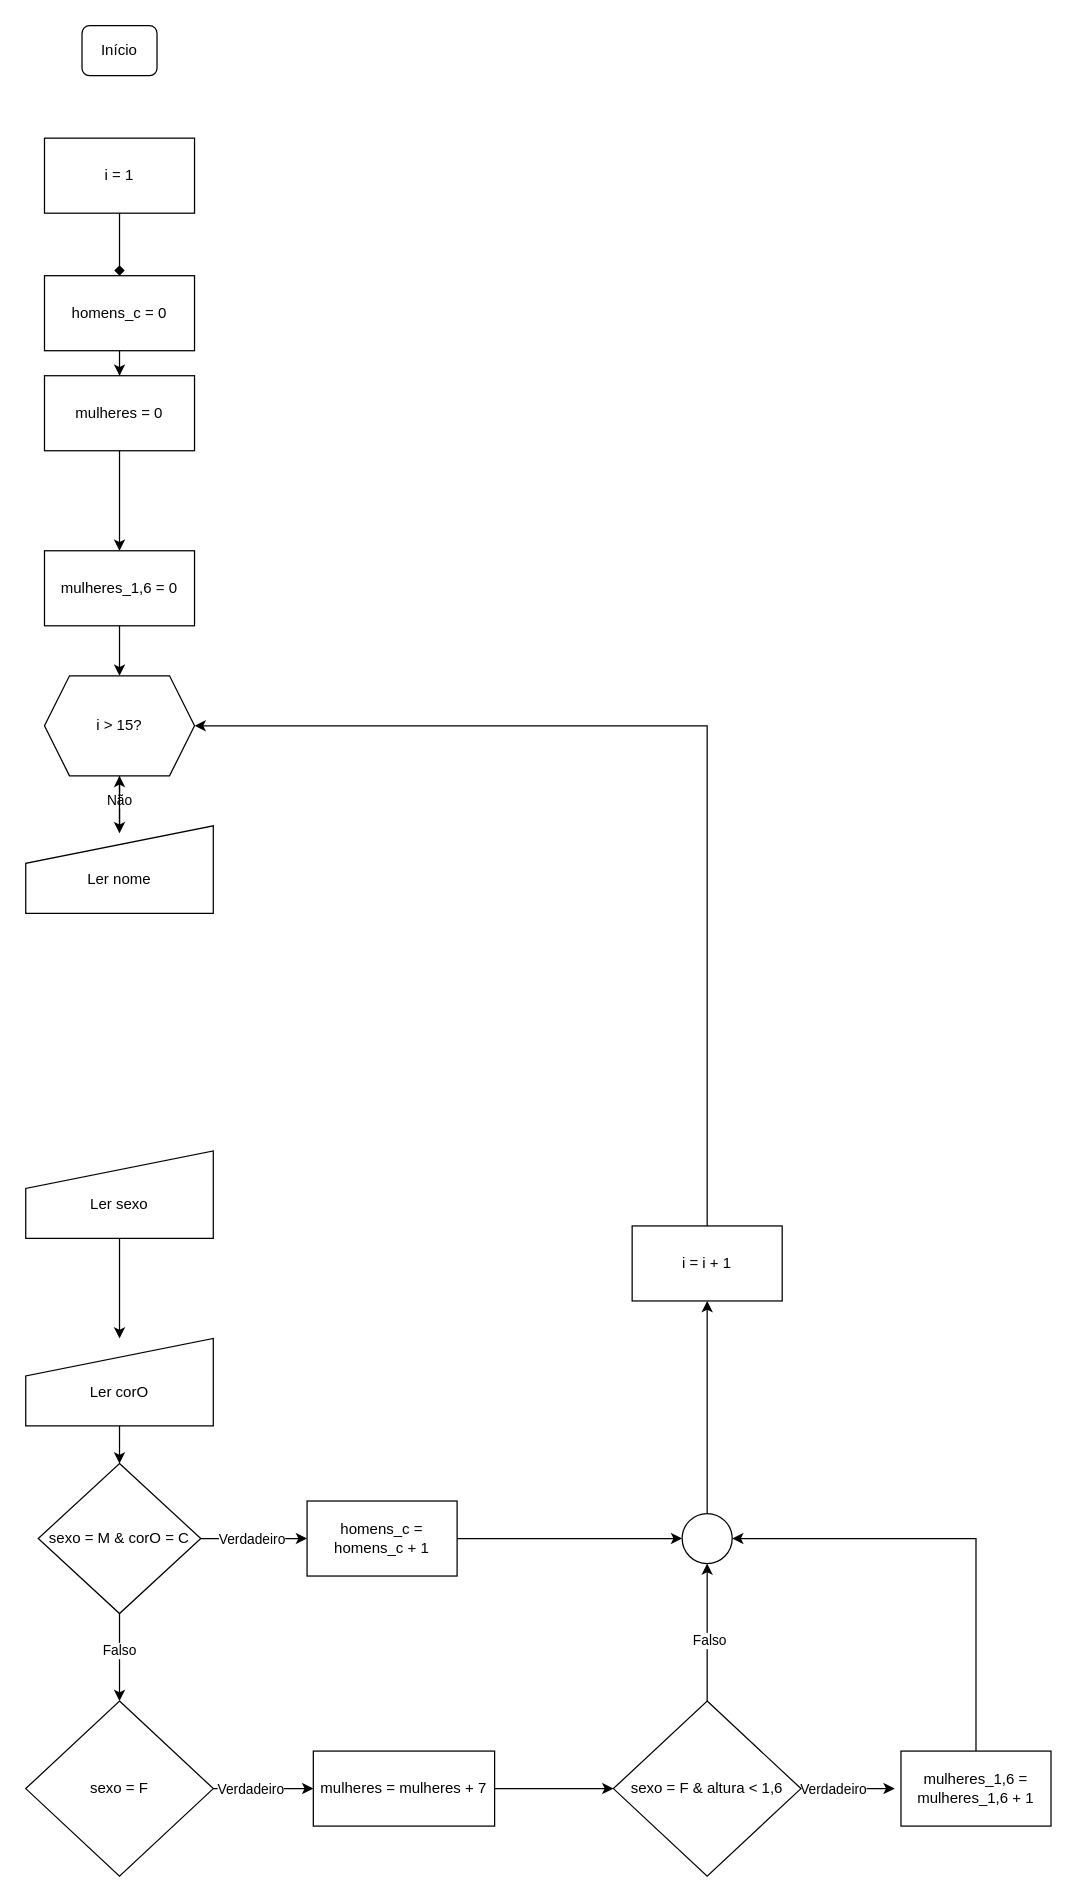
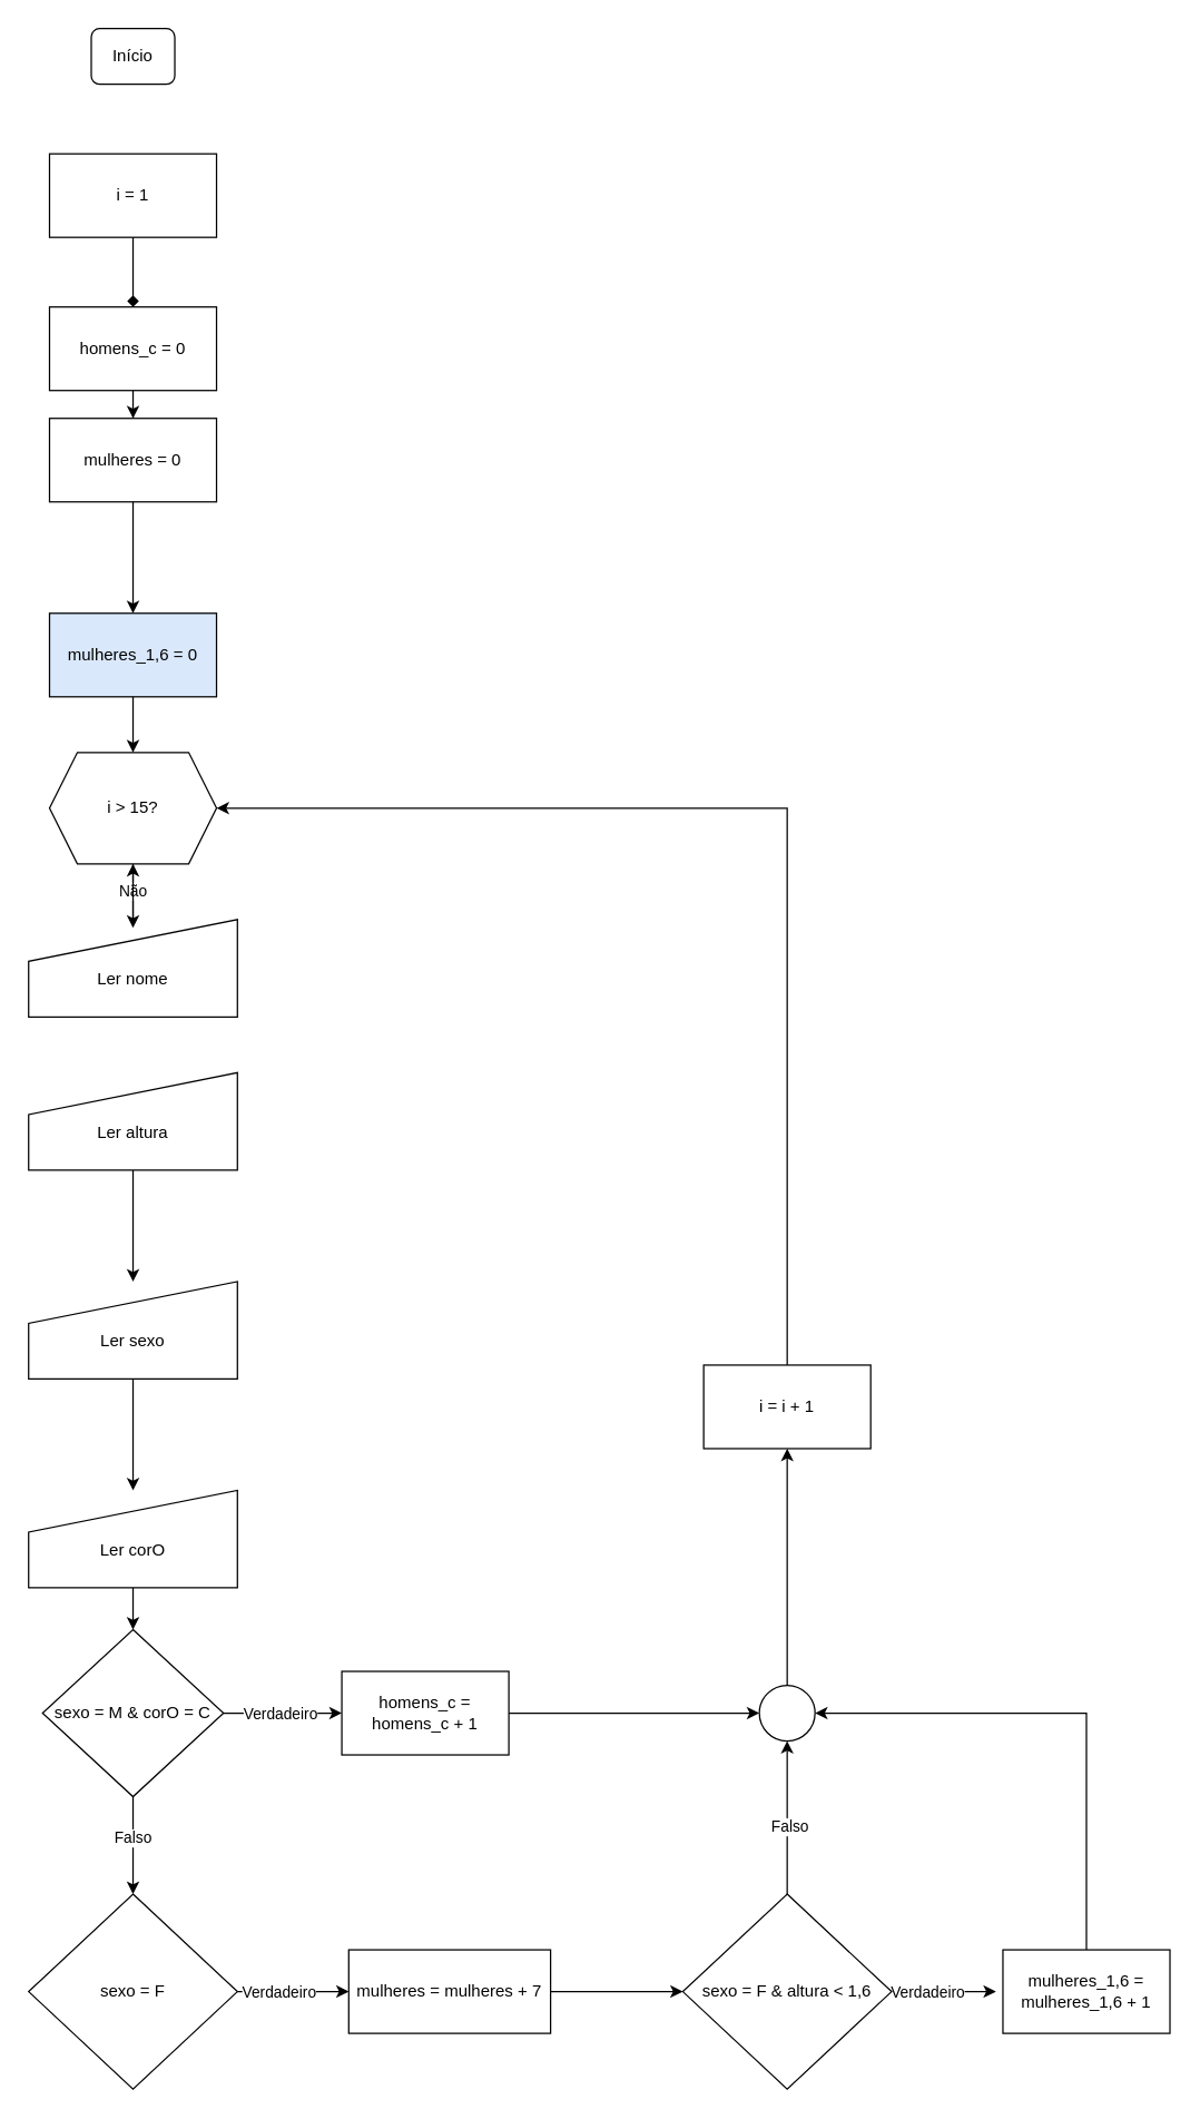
- <mxCell id="44" value="mulheres_1,6 = 0" style="rounded=0;whiteSpace=wrap;html=1;" vertex="1" parent="1"><mxGeometry x="35" y="440" width="120" height="60" as="geometry" /></mxCell>
+ <mxCell id="44" value="mulheres_1,6 = 0" style="rounded=0;whiteSpace=wrap;html=1;fillColor=#dae8fc;" vertex="1" parent="1"><mxGeometry x="35" y="440" width="120" height="60" as="geometry" /></mxCell>
+ <mxCell id="11" value="&lt;div&gt;&lt;br&gt;&lt;/div&gt;&lt;div&gt;Ler altura&lt;/div&gt;" style="shape=manualInput;whiteSpace=wrap;html=1;" vertex="1" parent="1"><mxGeometry x="20" y="770" width="150" height="70" as="geometry" /></mxCell>
+ <mxCell id="10" value="" style="edgeStyle=orthogonalEdgeStyle;rounded=0;orthogonalLoop=1;jettySize=auto;html=1;" edge="1" parent="1" source="11" target="13"><mxGeometry relative="1" as="geometry" /></mxCell>
